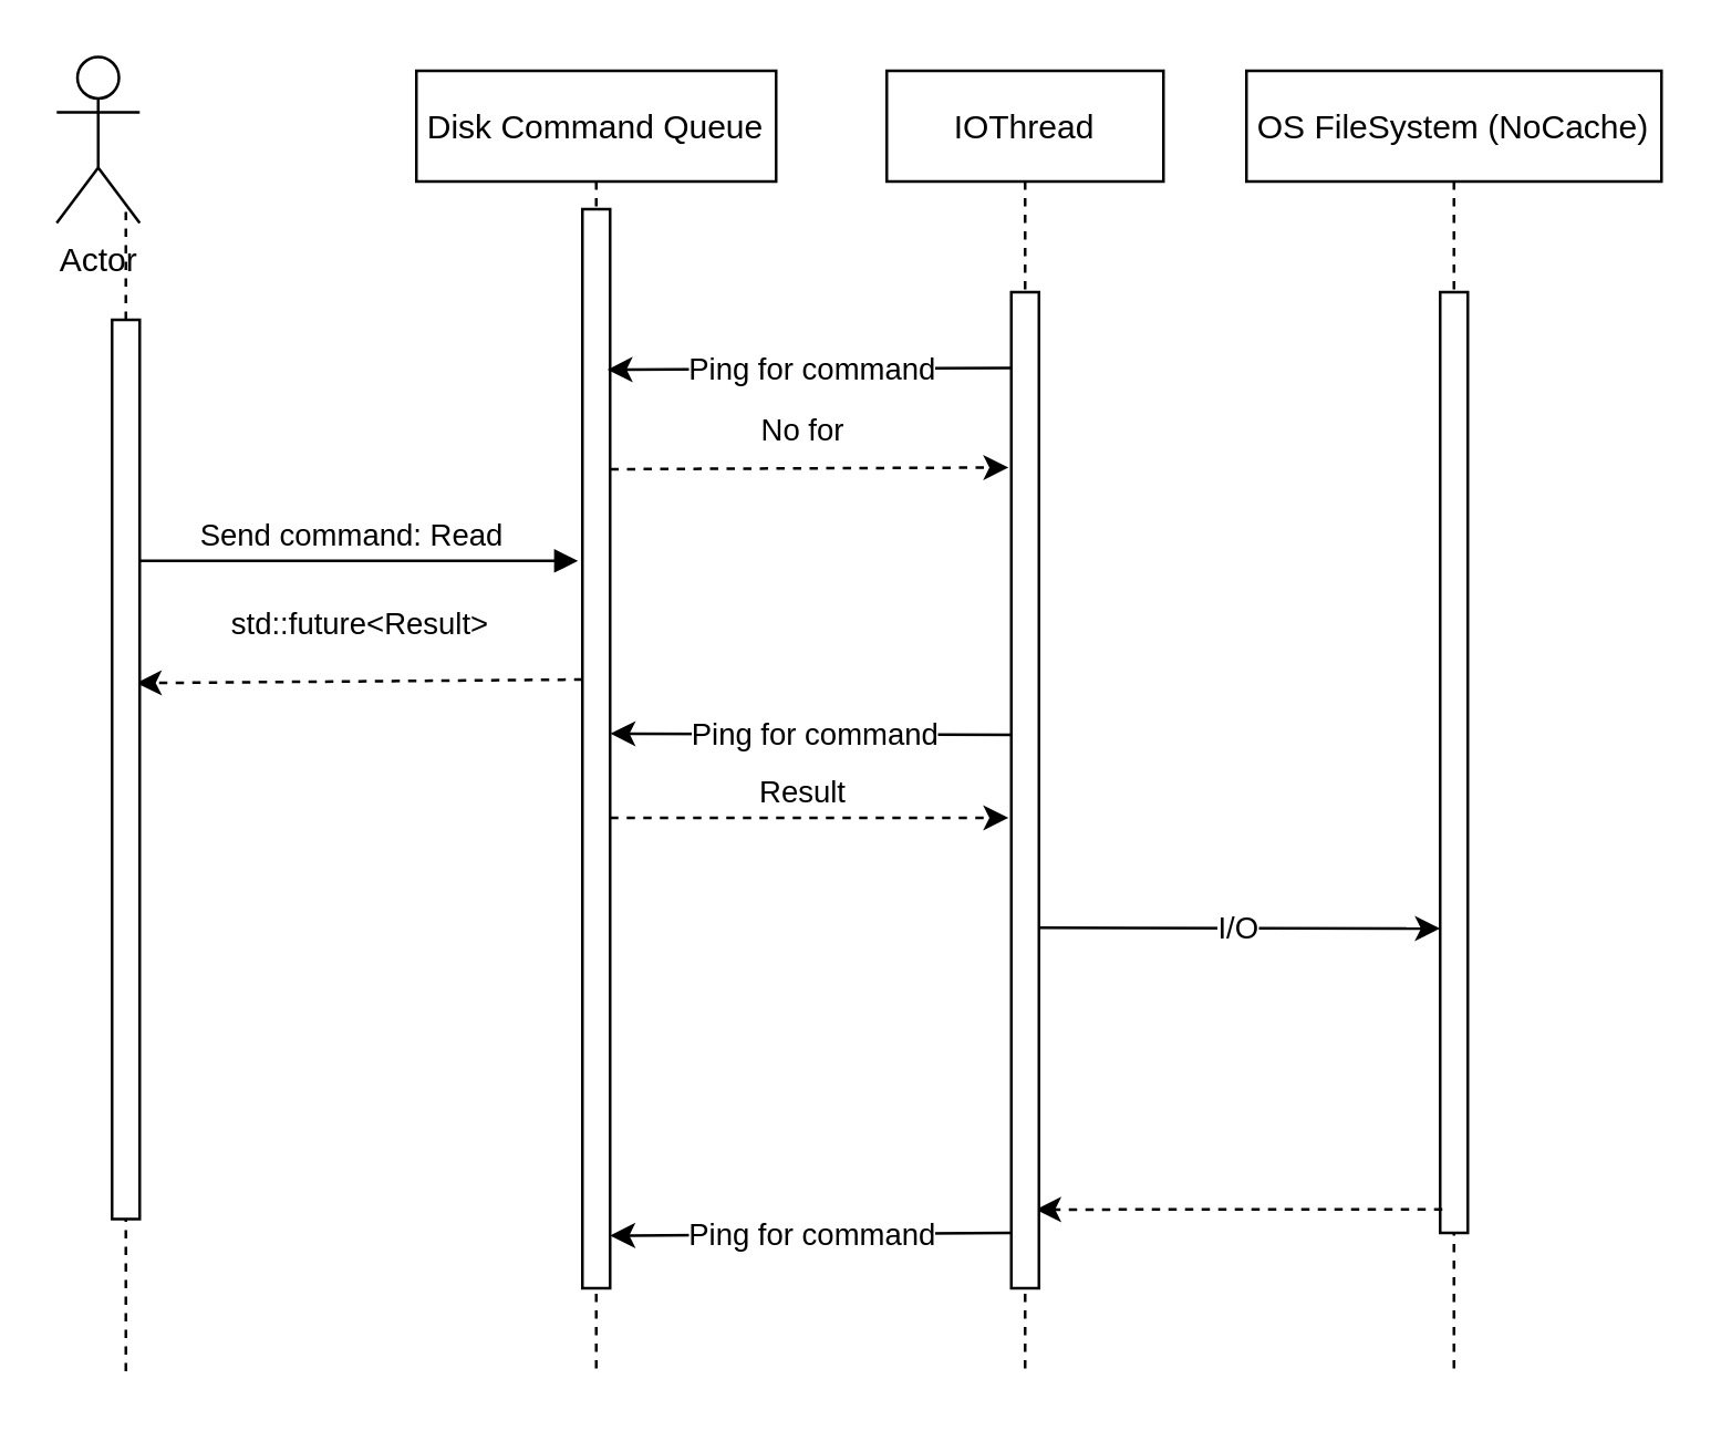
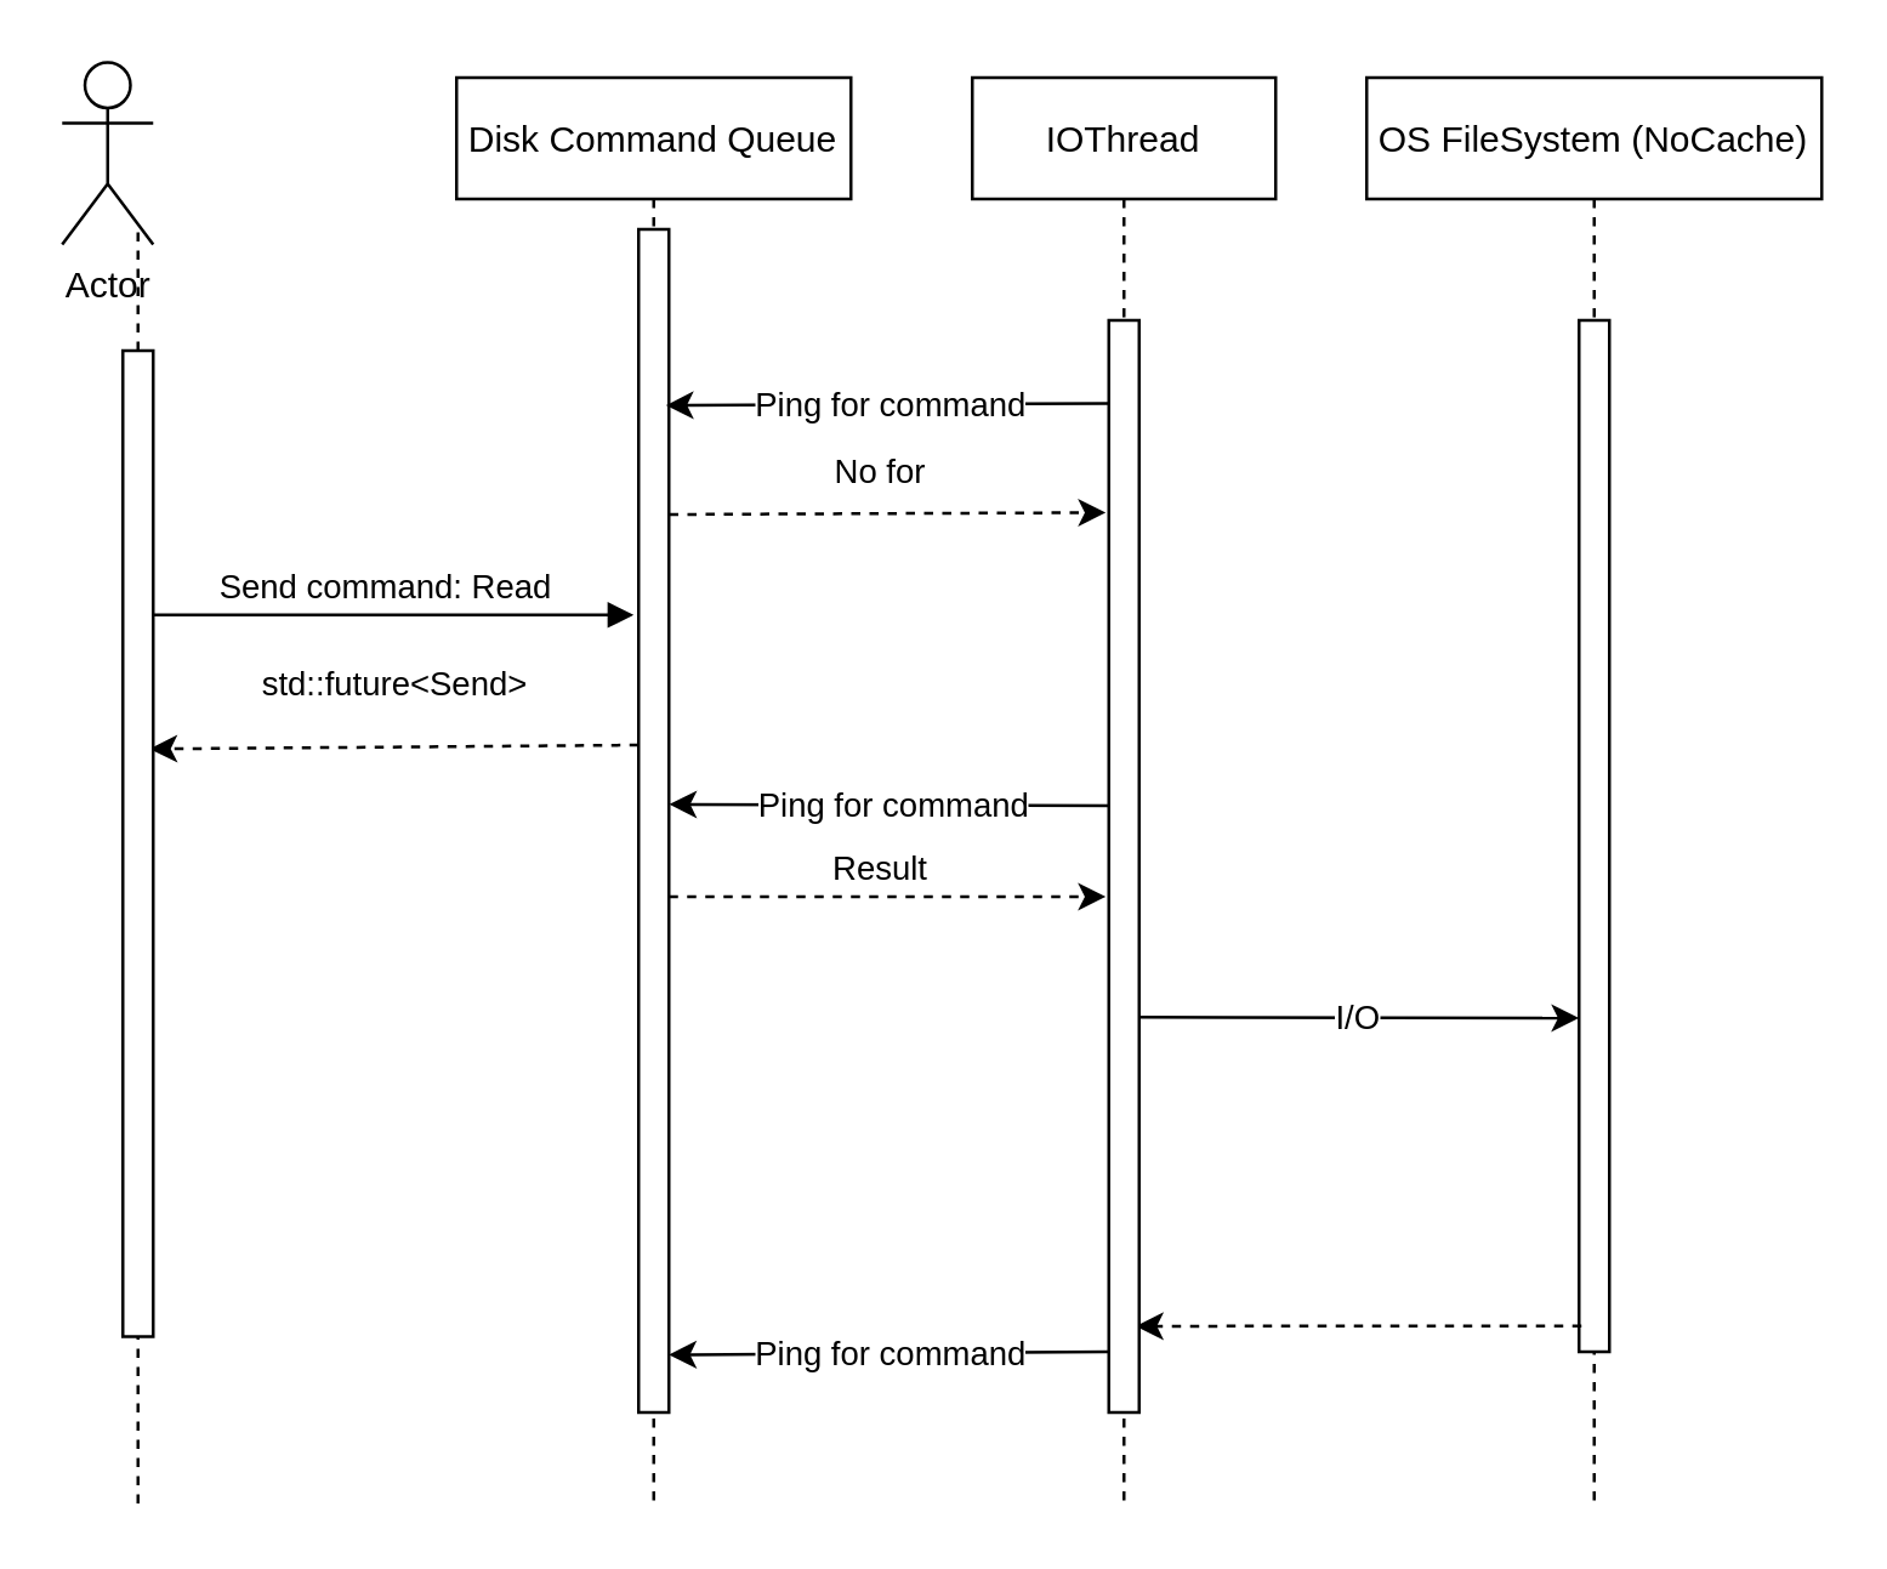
- <mxCell id="12" value="&lt;font style=&quot;font-size: 11px&quot;&gt;std::future&amp;lt;Result&amp;gt;&lt;/font&gt;" style="text;html=1;strokeColor=none;fillColor=none;align=center;verticalAlign=middle;whiteSpace=wrap;rounded=0;" vertex="1" parent="1"><mxGeometry x="80" y="215" width="100" height="20" as="geometry" /></mxCell>
+ <mxCell id="12" value="&lt;font style=&quot;font-size: 11px&quot;&gt;std::future&amp;lt;Send&amp;gt;&lt;/font&gt;" style="text;html=1;strokeColor=none;fillColor=none;align=center;verticalAlign=middle;whiteSpace=wrap;rounded=0;" vertex="1" parent="1"><mxGeometry x="80" y="215" width="100" height="20" as="geometry" /></mxCell>
